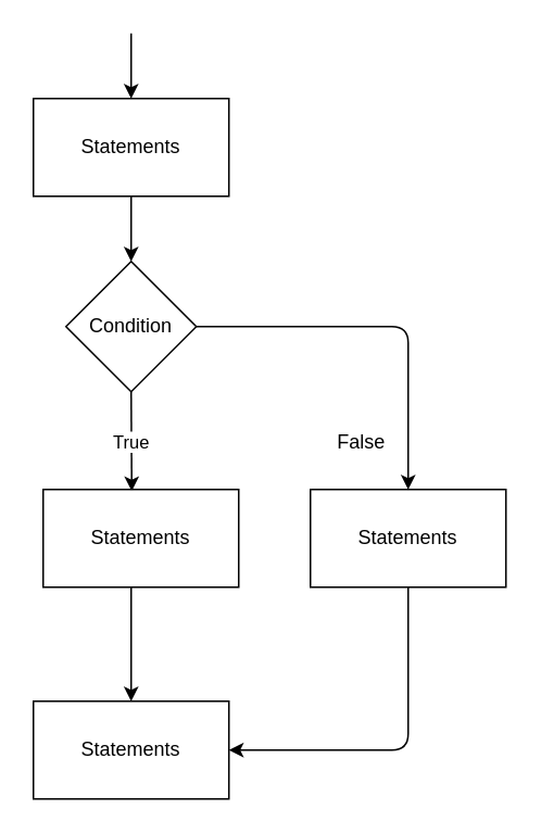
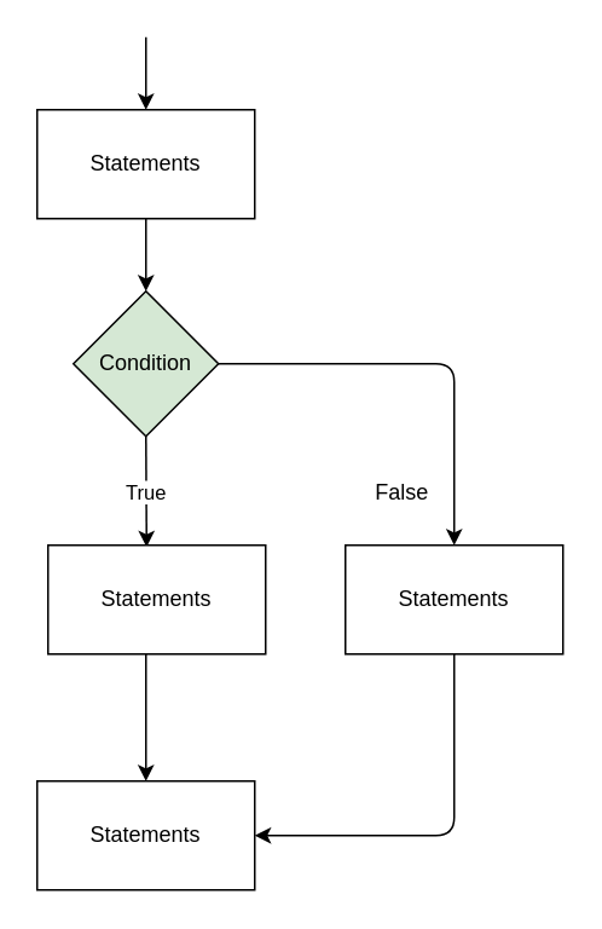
- <mxCell id="3" value="Condition" style="rhombus;whiteSpace=wrap;html=1;" vertex="1" parent="1"><mxGeometry x="40" y="160" width="80" height="80" as="geometry" /></mxCell>
+ <mxCell id="3" value="Condition" style="rhombus;whiteSpace=wrap;html=1;fillColor=#d5e8d4;" vertex="1" parent="1"><mxGeometry x="40" y="160" width="80" height="80" as="geometry" /></mxCell>
